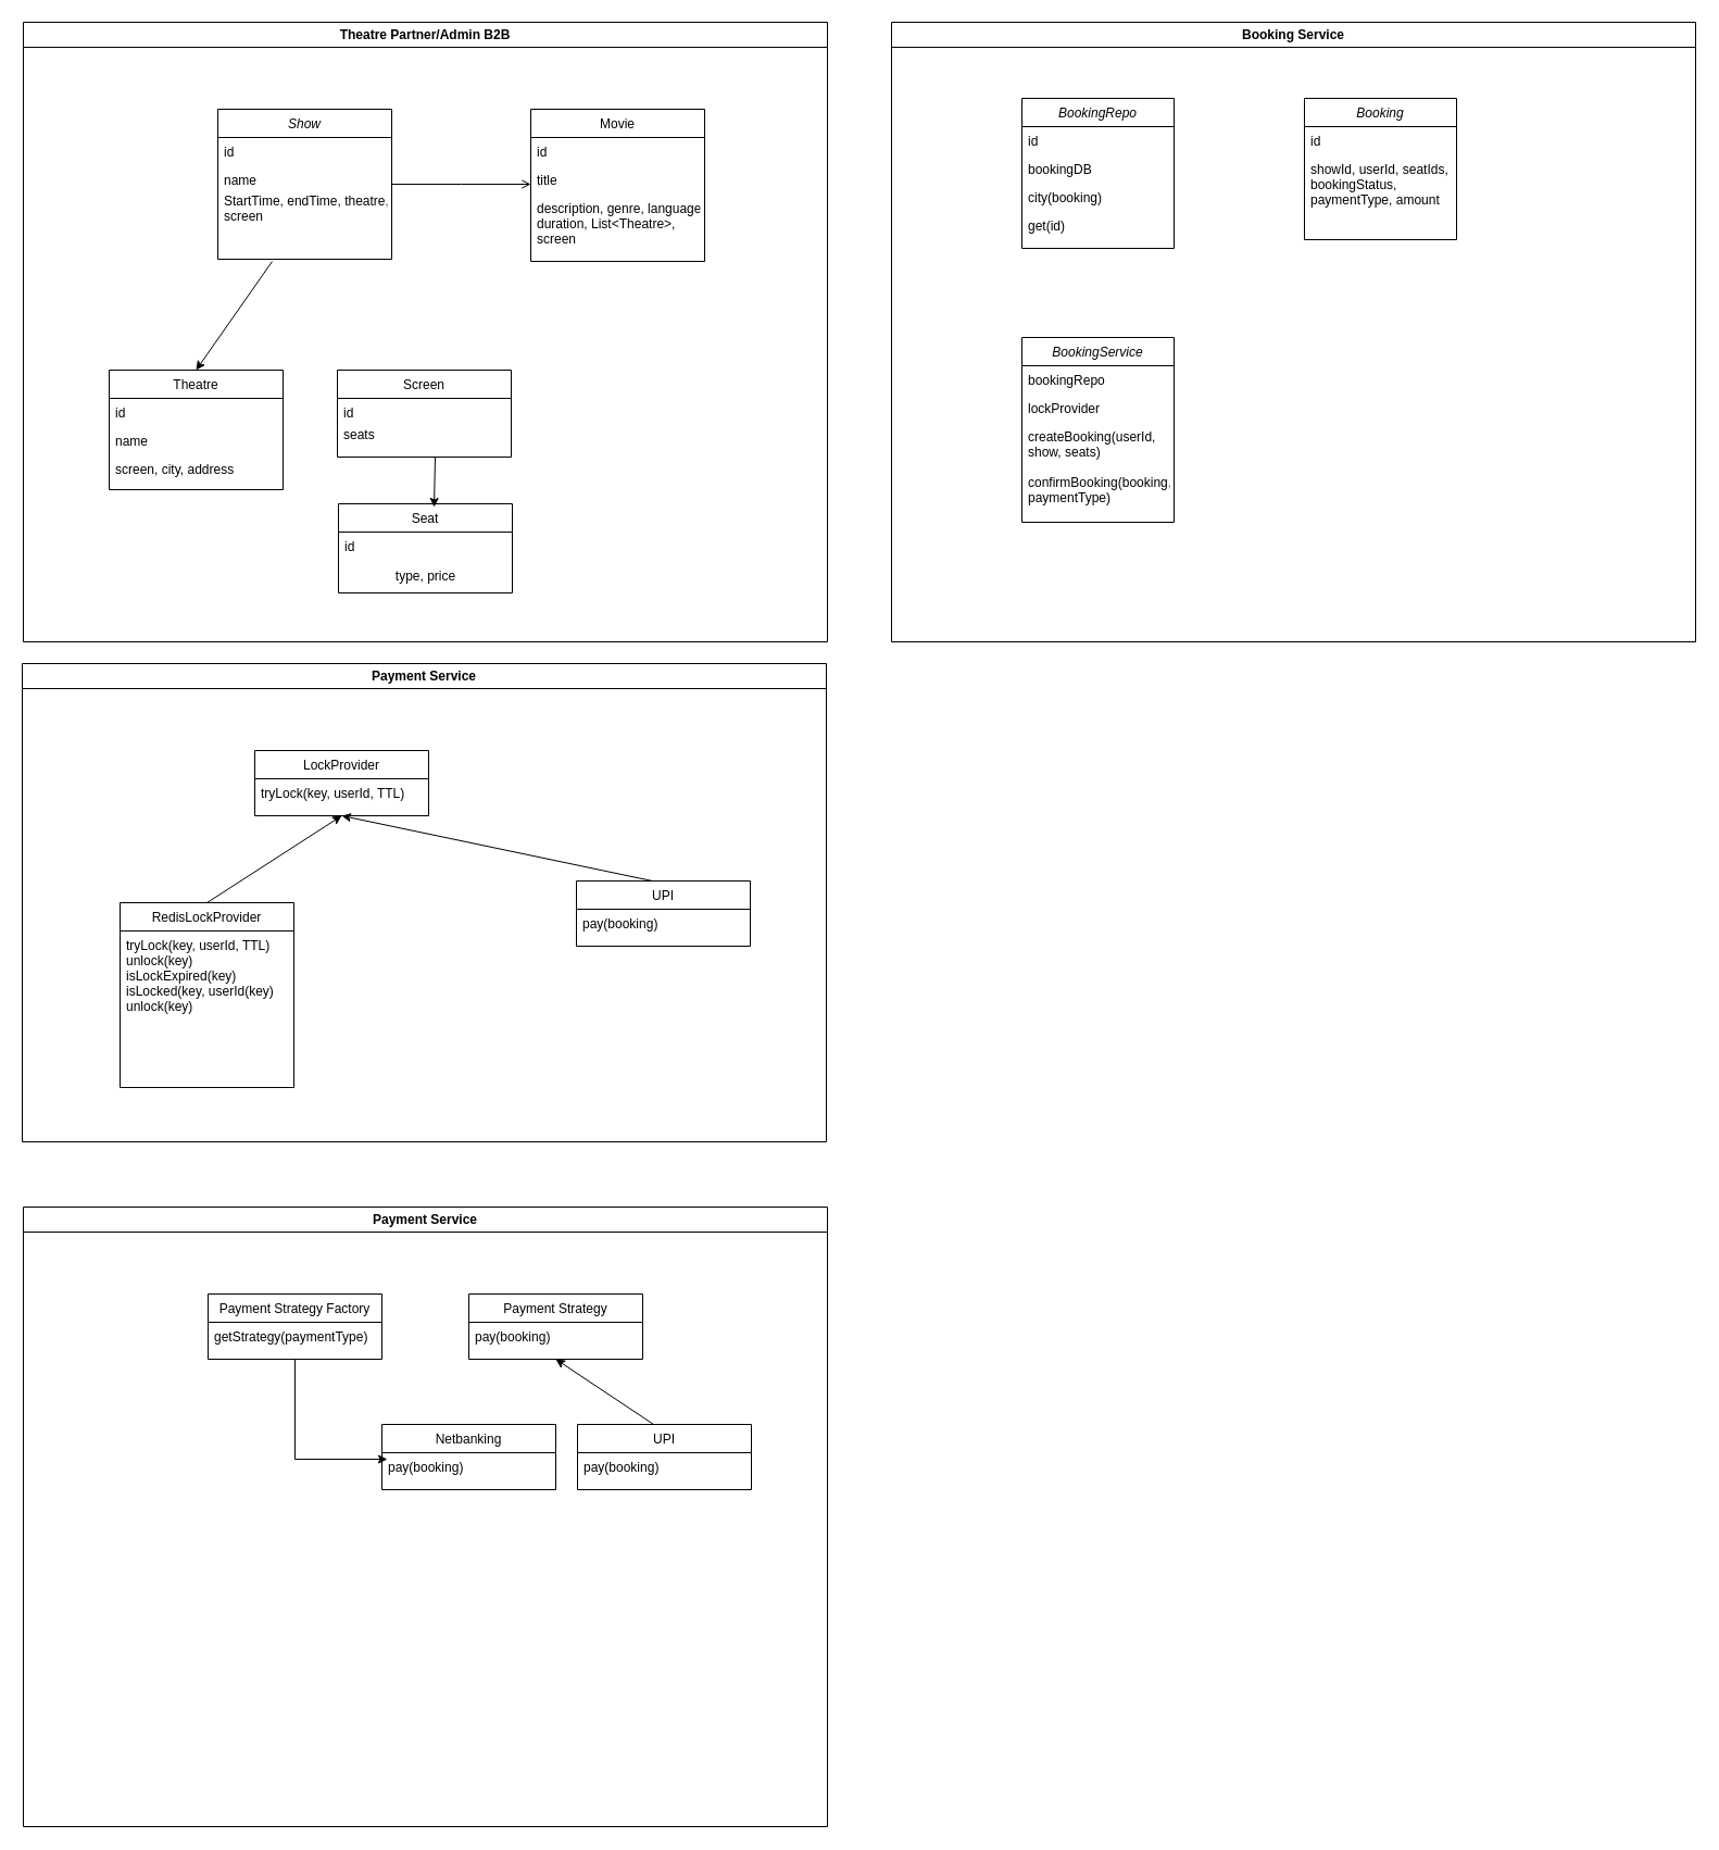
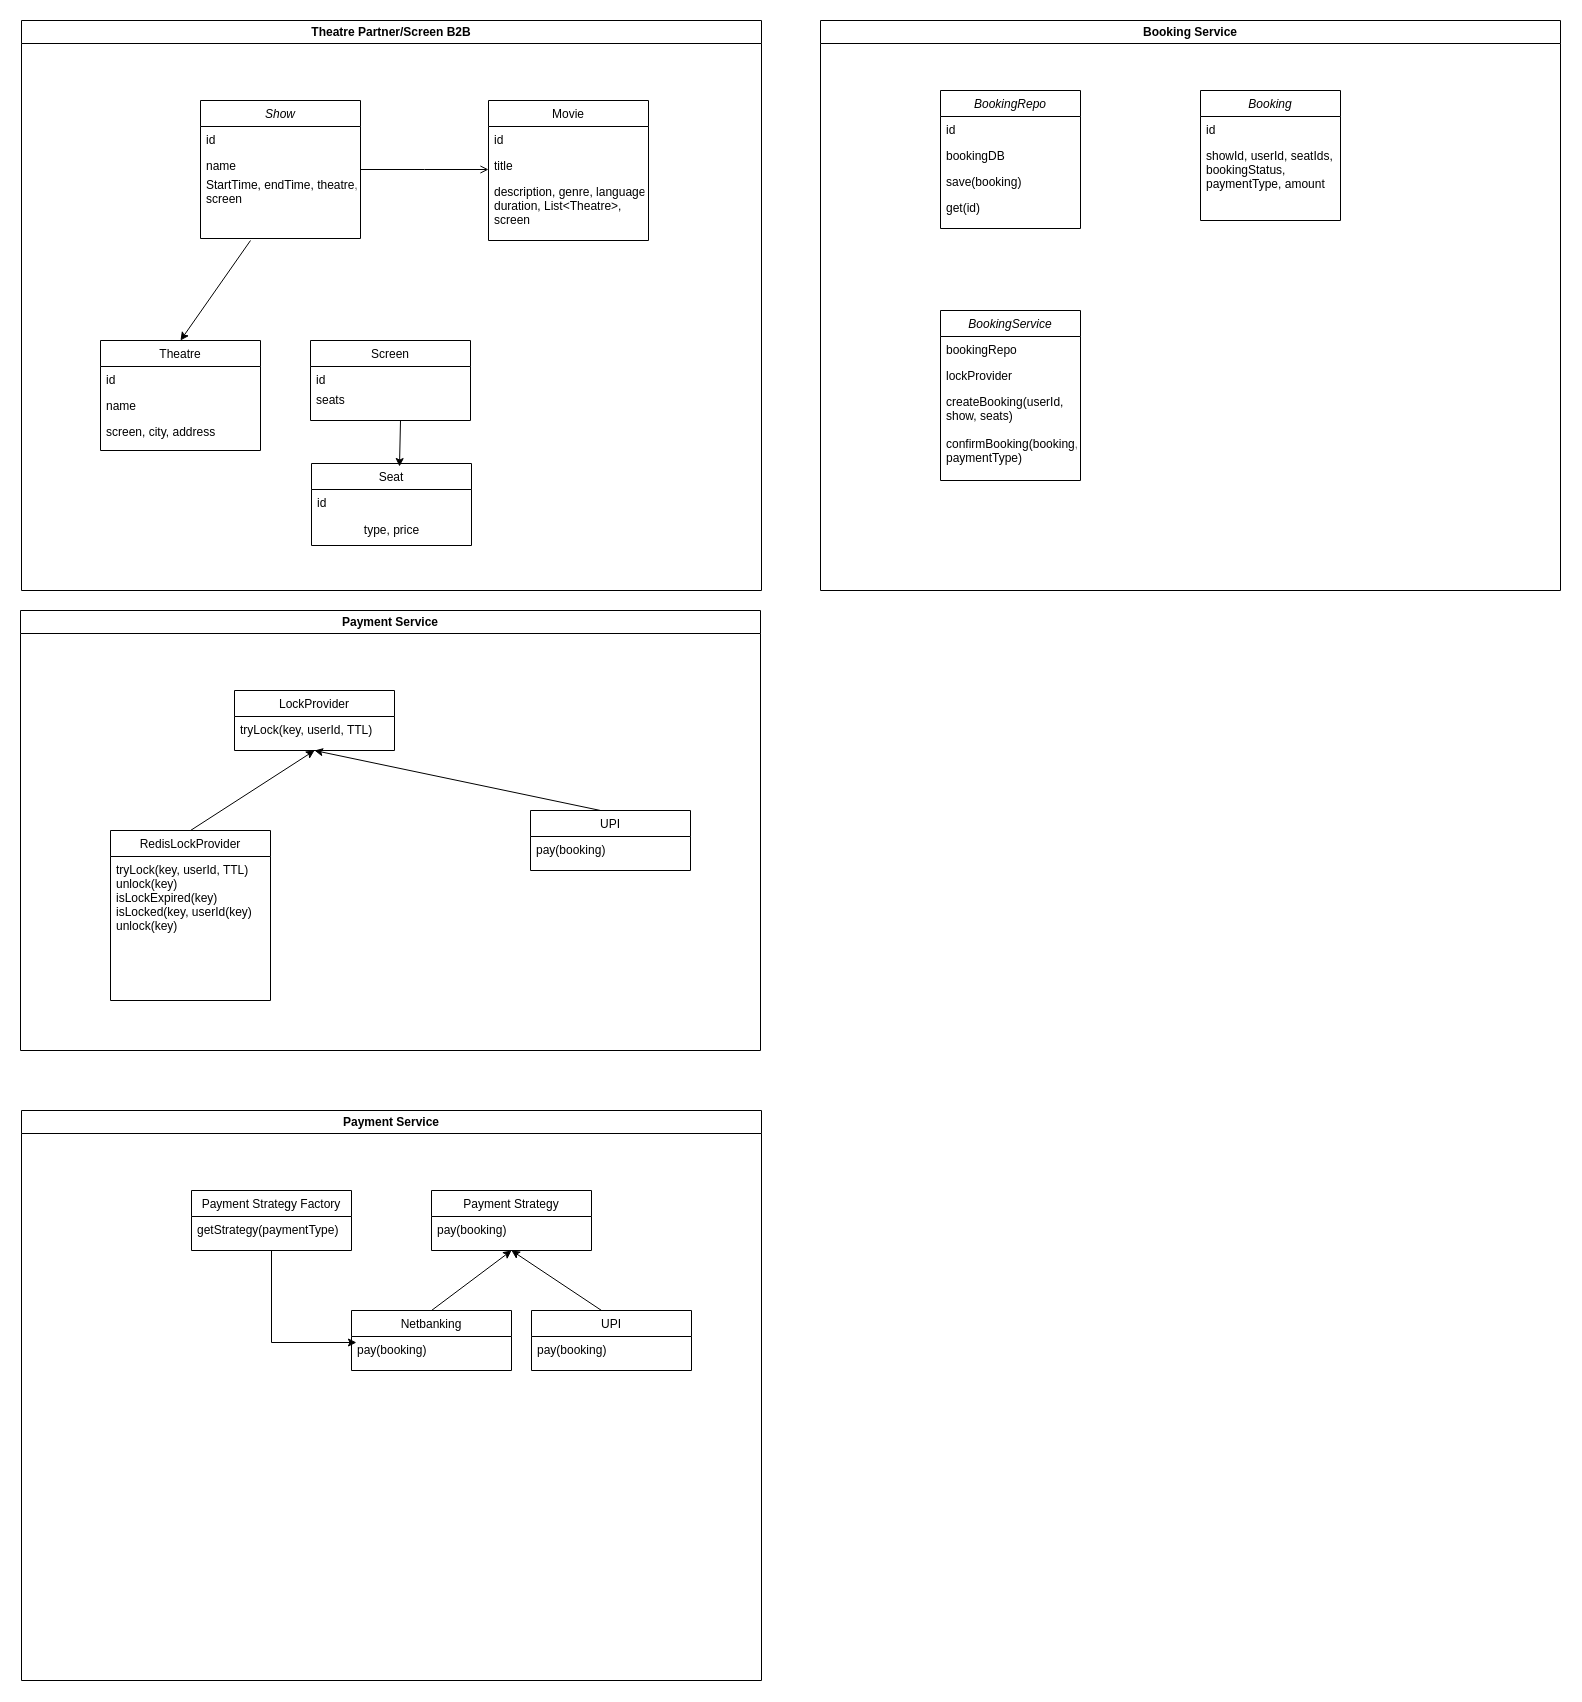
- <mxCell id="16" value="Theatre Partner/Admin B2B" style="swimlane;whiteSpace=wrap;html=1;" vertex="1" parent="1"><mxGeometry x="21" y="20" width="740" height="570" as="geometry" /></mxCell>
+ <mxCell id="16" value="Theatre Partner/Screen B2B" style="swimlane;whiteSpace=wrap;html=1;" vertex="1" parent="1"><mxGeometry x="21" y="20" width="740" height="570" as="geometry" /></mxCell>
- <mxCell id="57" value="city(booking)" style="text;align=left;verticalAlign=top;spacingLeft=4;spacingRight=4;overflow=hidden;rotatable=0;points=[[0,0.5],[1,0.5]];portConstraint=eastwest;rounded=0;shadow=0;html=0;" vertex="1" parent="54"><mxGeometry y="78" width="140" height="26" as="geometry" /></mxCell>
+ <mxCell id="57" value="save(booking)" style="text;align=left;verticalAlign=top;spacingLeft=4;spacingRight=4;overflow=hidden;rotatable=0;points=[[0,0.5],[1,0.5]];portConstraint=eastwest;rounded=0;shadow=0;html=0;" vertex="1" parent="54"><mxGeometry y="78" width="140" height="26" as="geometry" /></mxCell>
+ <mxCell id="31" value="" style="endArrow=classic;html=1;rounded=0;exitX=0.5;exitY=0;exitDx=0;exitDy=0;entryX=0.5;entryY=1;entryDx=0;entryDy=0;" edge="1" parent="24" source="27" target="25"><mxGeometry width="50" height="50" relative="1" as="geometry"><mxPoint x="460" y="260" as="sourcePoint" /><mxPoint x="510" y="210" as="targetPoint" /></mxGeometry></mxCell>
